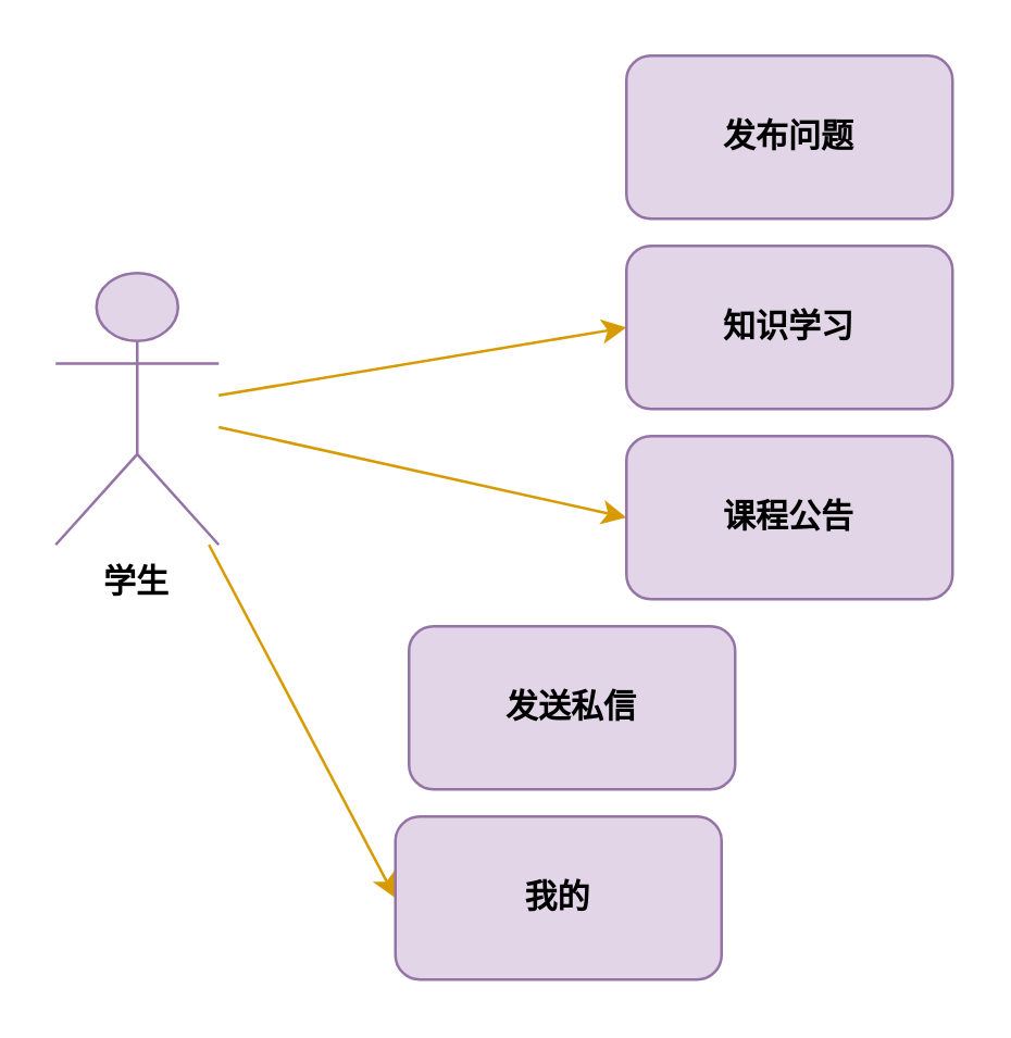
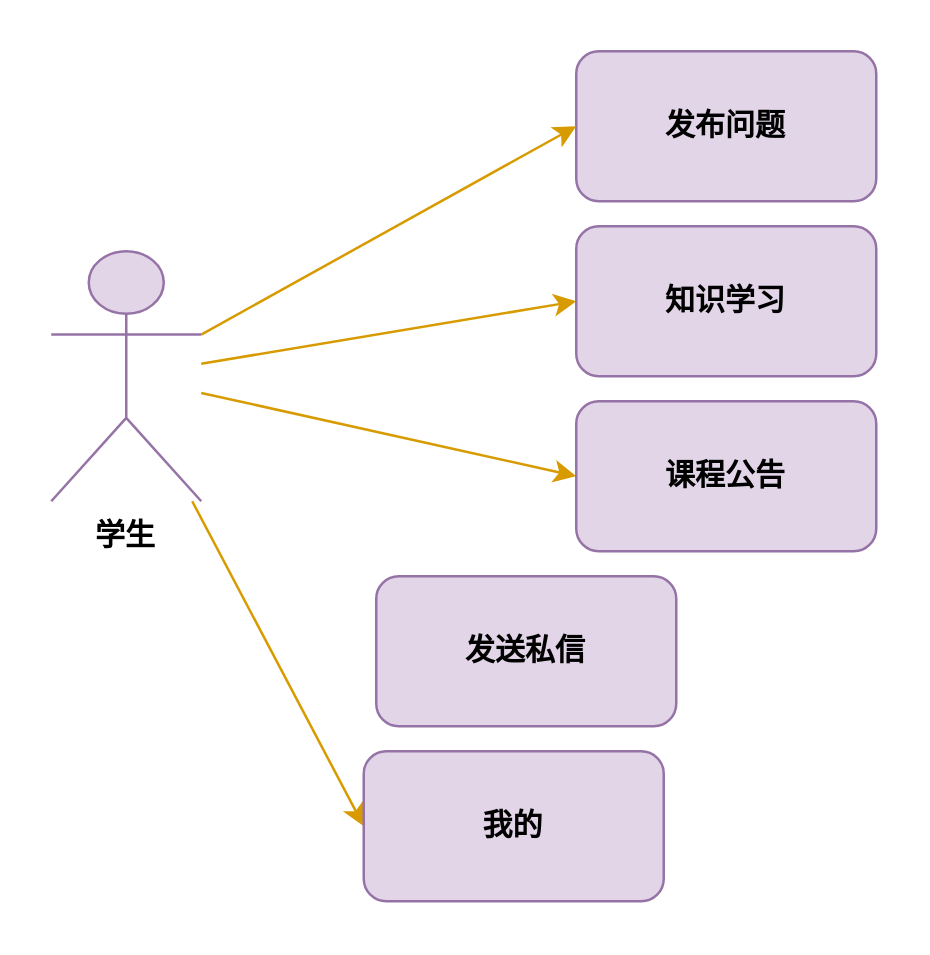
+ <mxCell id="3" style="rounded=0;orthogonalLoop=1;jettySize=auto;html=1;entryX=0;entryY=0.5;entryDx=0;entryDy=0;fillColor=#ffe6cc;strokeColor=#D79B00;" edge="1" parent="1" source="7" target="2"><mxGeometry relative="1" as="geometry"><mxPoint x="270" y="50" as="targetPoint" /></mxGeometry></mxCell>
